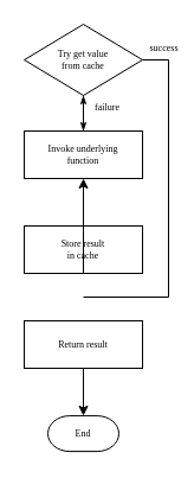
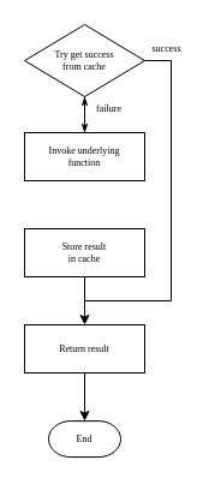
- <mxCell id="3" value="Try get value&lt;br&gt;from cache&lt;br&gt;" style="rhombus;whiteSpace=wrap;html=1;rounded=0;shadow=0;labelBackgroundColor=none;strokeColor=#000000;strokeWidth=1;fillColor=none;fontFamily=Verdana;fontSize=8;fontColor=#000000;align=center;" parent="1" vertex="1"><mxGeometry x="20" y="20" width="100" height="60" as="geometry" /></mxCell>
+ <mxCell id="3" value="Try get success&lt;br&gt;from cache&lt;br&gt;" style="rhombus;whiteSpace=wrap;html=1;rounded=0;shadow=0;labelBackgroundColor=none;strokeColor=#000000;strokeWidth=1;fillColor=none;fontFamily=Verdana;fontSize=8;fontColor=#000000;align=center;" parent="1" vertex="1"><mxGeometry x="20" y="20" width="100" height="60" as="geometry" /></mxCell>
- <mxCell id="9" value="" style="endArrow=classic;html=1;align=center;exitX=0.5;exitY=1;exitDx=0;exitDy=0;" parent="1" source="6" target="5" edge="1"><mxGeometry width="50" height="50" relative="1" as="geometry"><mxPoint x="10" y="370" as="sourcePoint" /><mxPoint x="70" y="270" as="targetPoint" /></mxGeometry></mxCell>
+ <mxCell id="9" value="" style="endArrow=classic;html=1;align=center;exitX=0.5;exitY=1;exitDx=0;exitDy=0;entryX=0.5;entryY=0;entryDx=0;entryDy=0;" parent="1" source="6" target="10" edge="1"><mxGeometry width="50" height="50" relative="1" as="geometry"><mxPoint x="10" y="370" as="sourcePoint" /><mxPoint x="70" y="270" as="targetPoint" /></mxGeometry></mxCell>
